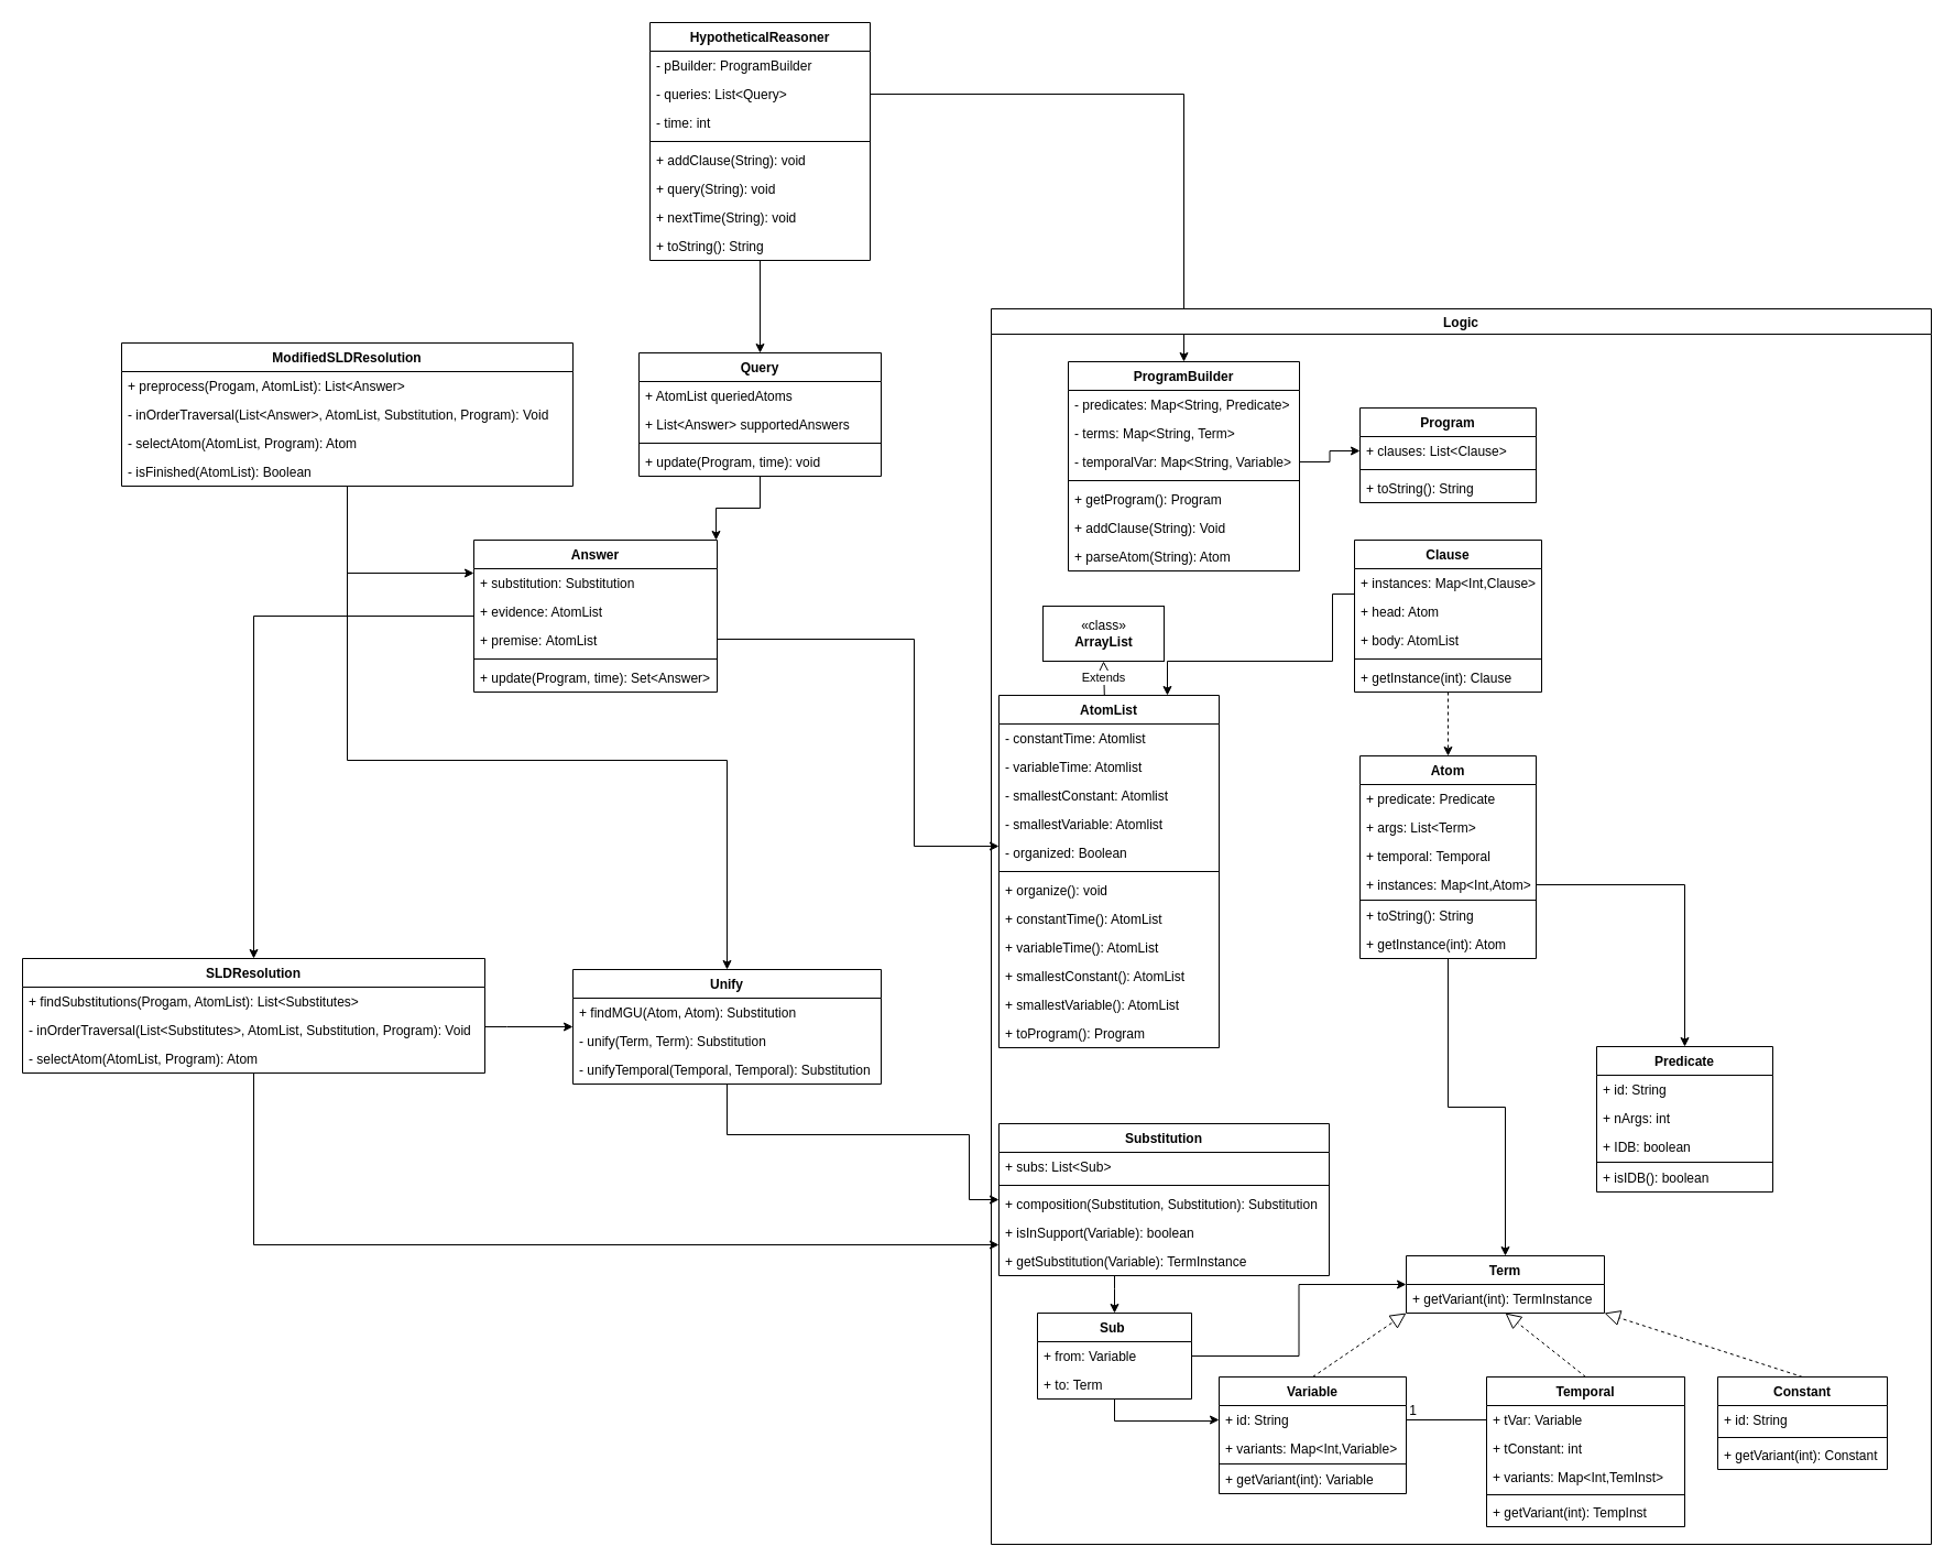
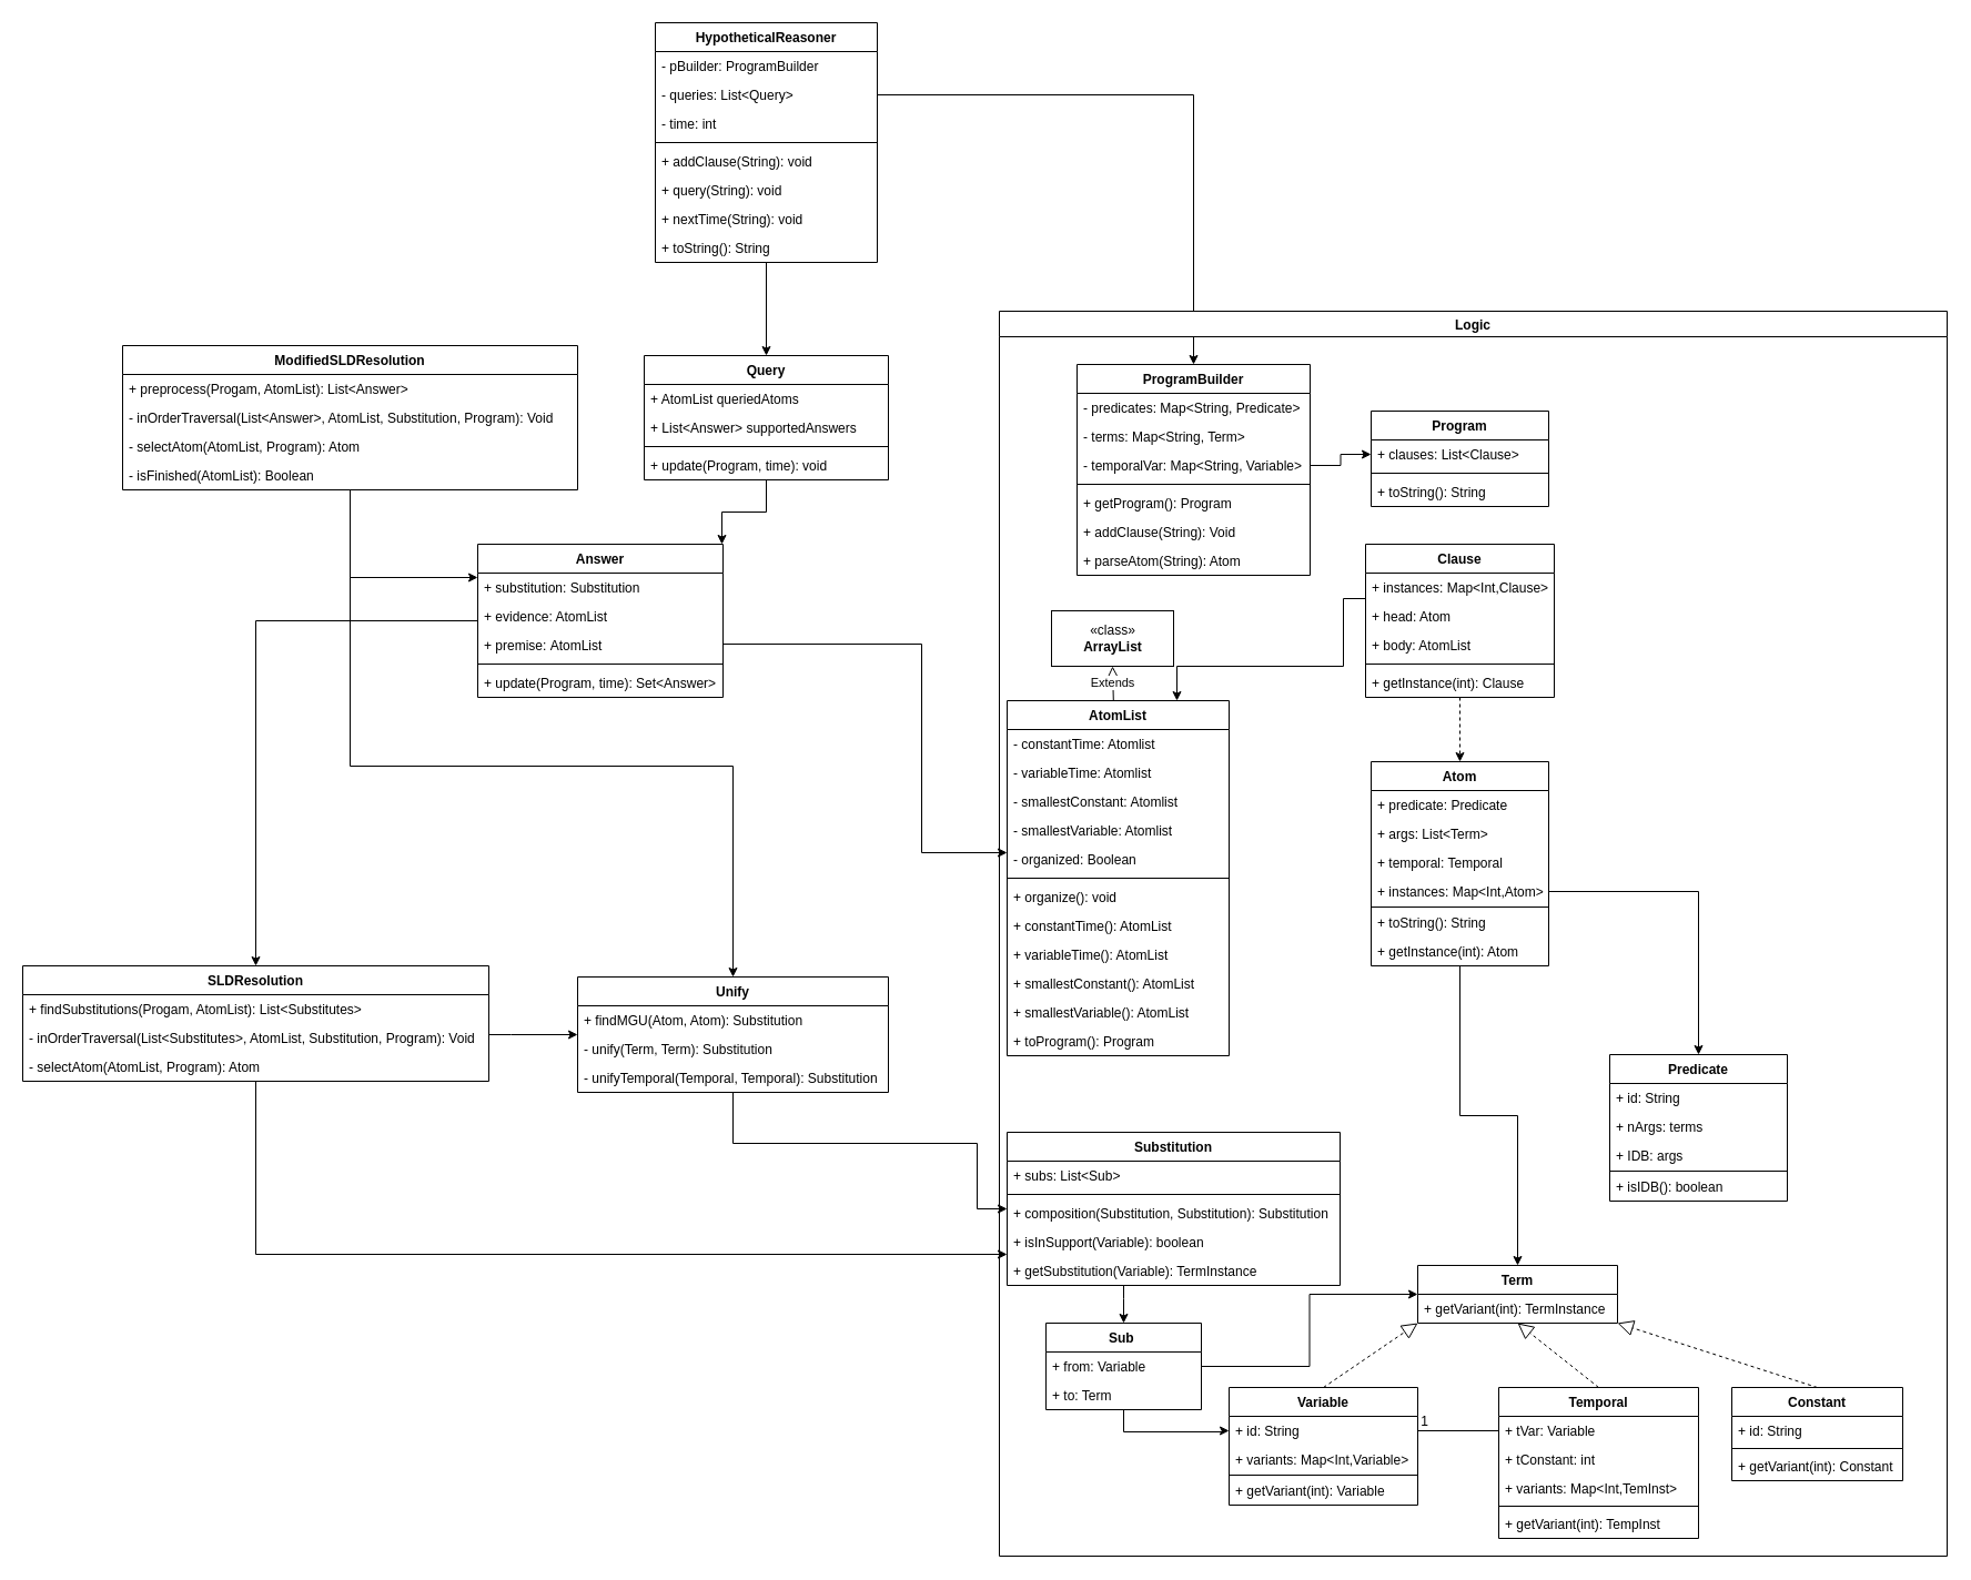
- <mxCell id="70" value="+ nArgs: int" style="text;strokeColor=none;fillColor=none;align=left;verticalAlign=top;spacingLeft=4;spacingRight=4;overflow=hidden;rotatable=0;points=[[0,0.5],[1,0.5]];portConstraint=eastwest;" parent="68" vertex="1"><mxGeometry y="52" width="160" height="26" as="geometry" /></mxCell>
+ <mxCell id="70" value="+ nArgs: terms" style="text;strokeColor=none;fillColor=none;align=left;verticalAlign=top;spacingLeft=4;spacingRight=4;overflow=hidden;rotatable=0;points=[[0,0.5],[1,0.5]];portConstraint=eastwest;" parent="68" vertex="1"><mxGeometry y="52" width="160" height="26" as="geometry" /></mxCell>
- <mxCell id="71" value="+ IDB: boolean" style="text;strokeColor=none;fillColor=none;align=left;verticalAlign=top;spacingLeft=4;spacingRight=4;overflow=hidden;rotatable=0;points=[[0,0.5],[1,0.5]];portConstraint=eastwest;" parent="68" vertex="1"><mxGeometry y="78" width="160" height="26" as="geometry" /></mxCell>
+ <mxCell id="71" value="+ IDB: args" style="text;strokeColor=none;fillColor=none;align=left;verticalAlign=top;spacingLeft=4;spacingRight=4;overflow=hidden;rotatable=0;points=[[0,0.5],[1,0.5]];portConstraint=eastwest;" parent="68" vertex="1"><mxGeometry y="78" width="160" height="26" as="geometry" /></mxCell>
